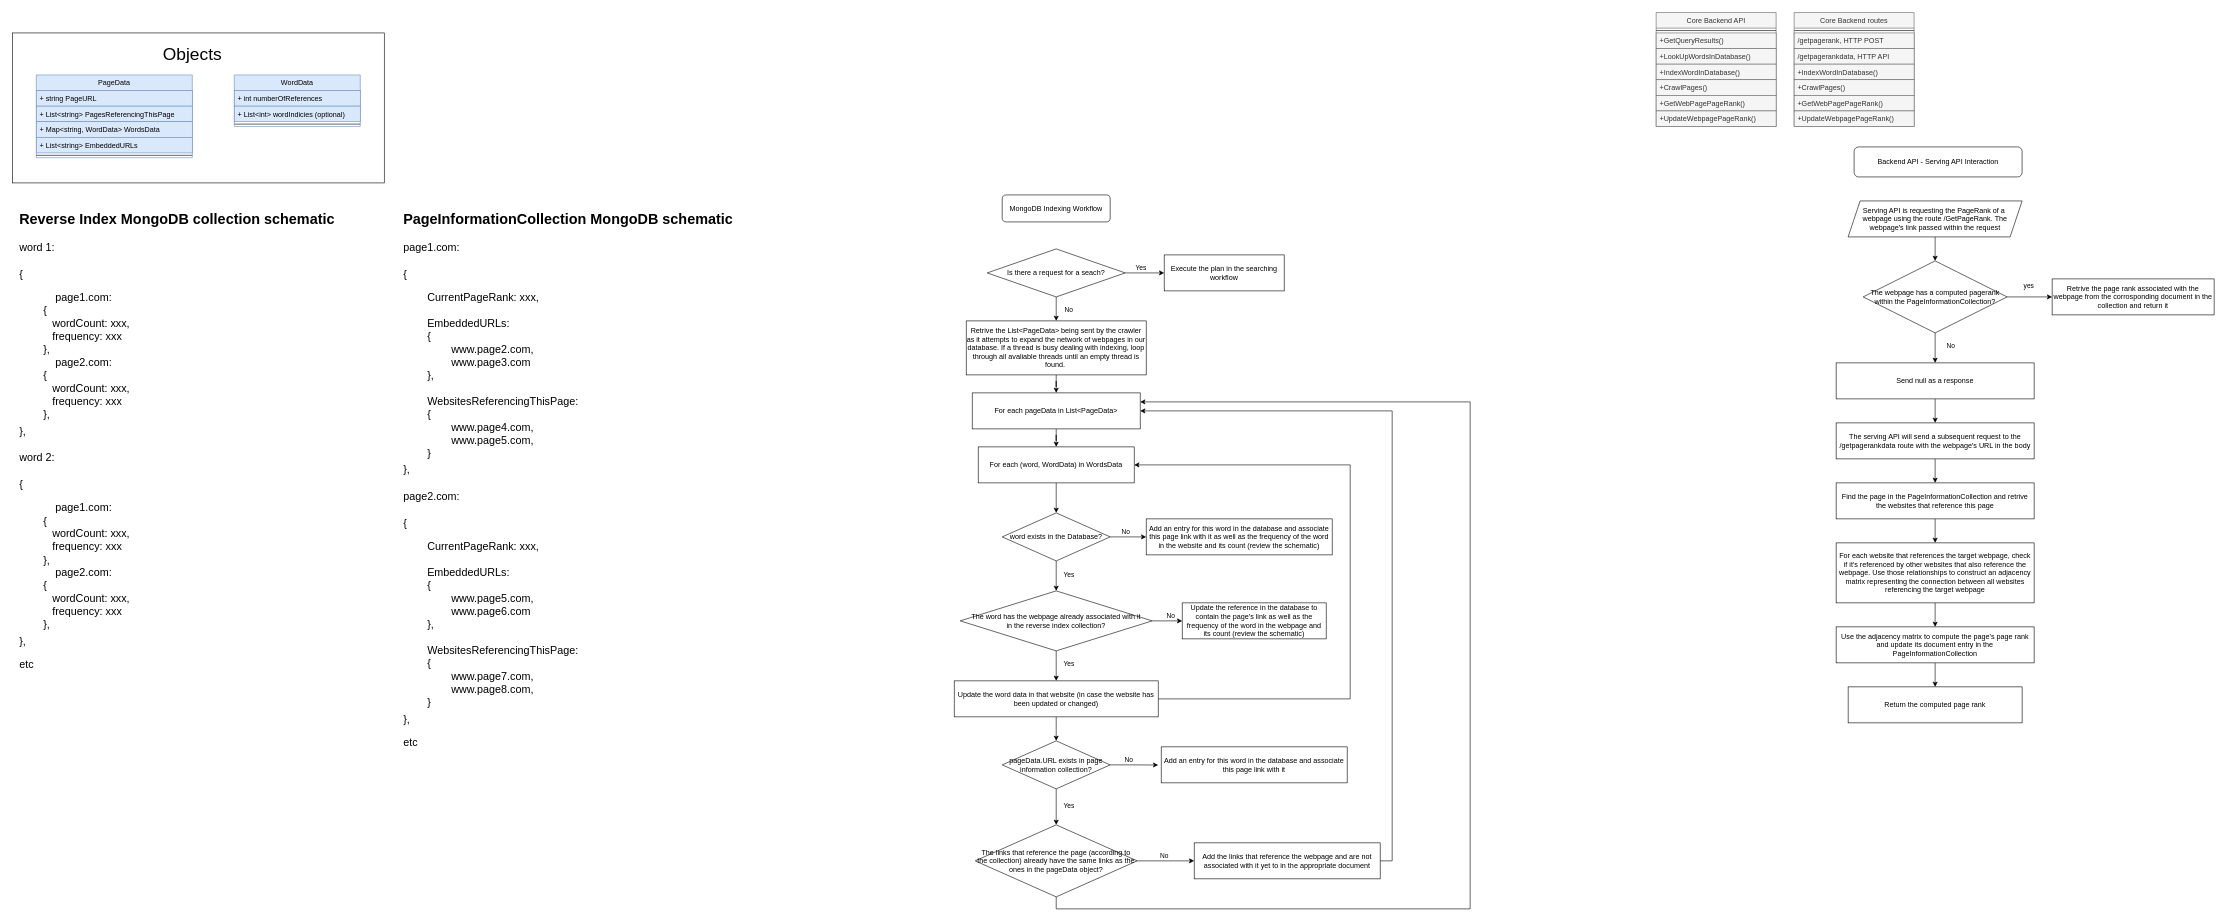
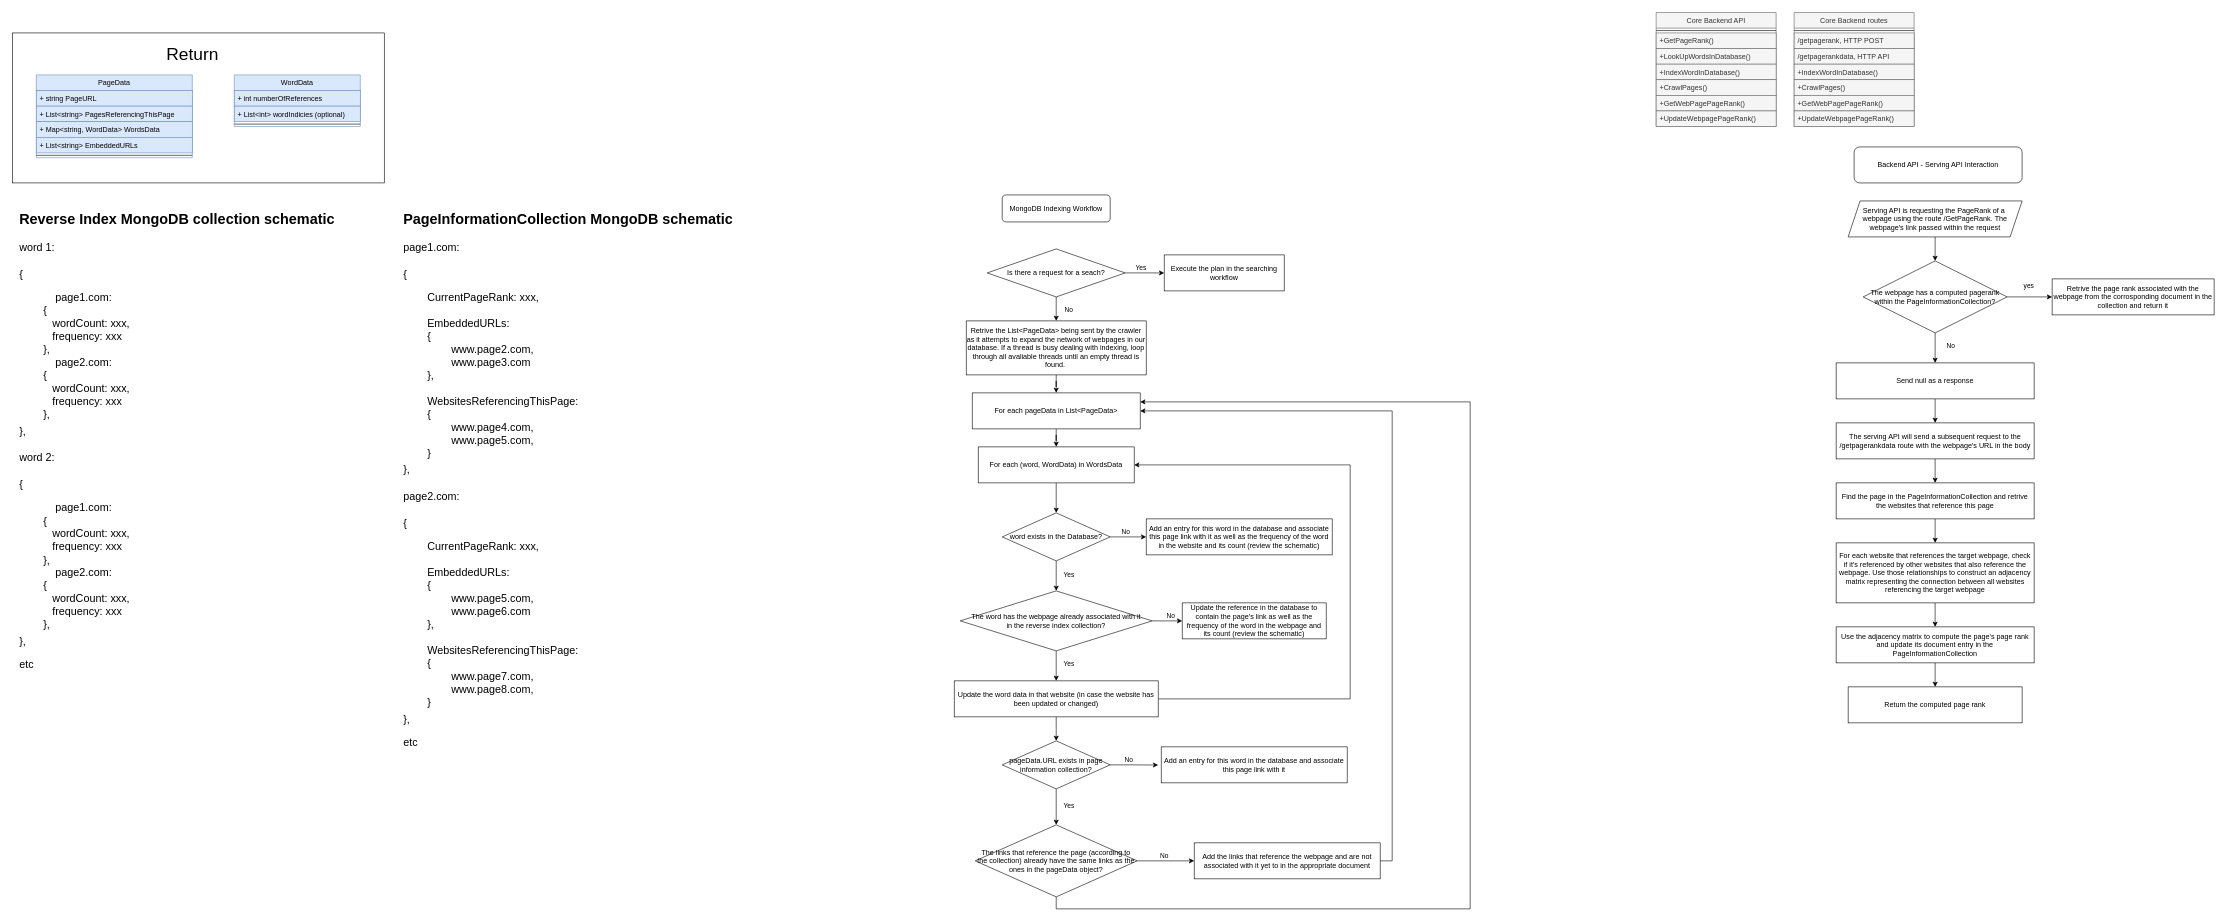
- <mxCell id="71" value="+GetQueryResults()" style="text;align=left;verticalAlign=top;spacingLeft=4;spacingRight=4;overflow=hidden;rotatable=0;points=[[0,0.5],[1,0.5]];portConstraint=eastwest;labelBackgroundColor=none;textShadow=0;labelBorderColor=none;fillColor=#f5f5f5;fontColor=#333333;strokeColor=#666666;" parent="69" vertex="1"><mxGeometry y="34" width="200" height="26" as="geometry" /></mxCell>
+ <mxCell id="71" value="+GetPageRank()" style="text;align=left;verticalAlign=top;spacingLeft=4;spacingRight=4;overflow=hidden;rotatable=0;points=[[0,0.5],[1,0.5]];portConstraint=eastwest;labelBackgroundColor=none;textShadow=0;labelBorderColor=none;fillColor=#f5f5f5;fontColor=#333333;strokeColor=#666666;" parent="69" vertex="1"><mxGeometry y="34" width="200" height="26" as="geometry" /></mxCell>
- <mxCell id="13" value="&lt;font style=&quot;font-size: 29px;&quot;&gt;Objects&lt;/font&gt;" style="text;html=1;align=center;verticalAlign=middle;resizable=0;points=[];autosize=1;strokeColor=none;fillColor=none;" parent="1" vertex="1"><mxGeometry x="260" y="64" width="120" height="50" as="geometry" /></mxCell>
+ <mxCell id="13" value="&lt;font style=&quot;font-size: 29px;&quot;&gt;Return&lt;/font&gt;" style="text;html=1;align=center;verticalAlign=middle;resizable=0;points=[];autosize=1;strokeColor=none;fillColor=none;" parent="1" vertex="1"><mxGeometry x="260" y="64" width="120" height="50" as="geometry" /></mxCell>
- <mxCell id="56" value="Backend API - Serving API Interaction" style="rounded=1;whiteSpace=wrap;html=1;" parent="1" vertex="1"><mxGeometry x="3090" y="244" width="280" height="50" as="geometry" /></mxCell>
+ <mxCell id="56" value="Backend API - Serving API Interaction" style="rounded=1;whiteSpace=wrap;html=1;" parent="1" vertex="1"><mxGeometry x="3090" y="244" width="280" height="60" as="geometry" /></mxCell>
